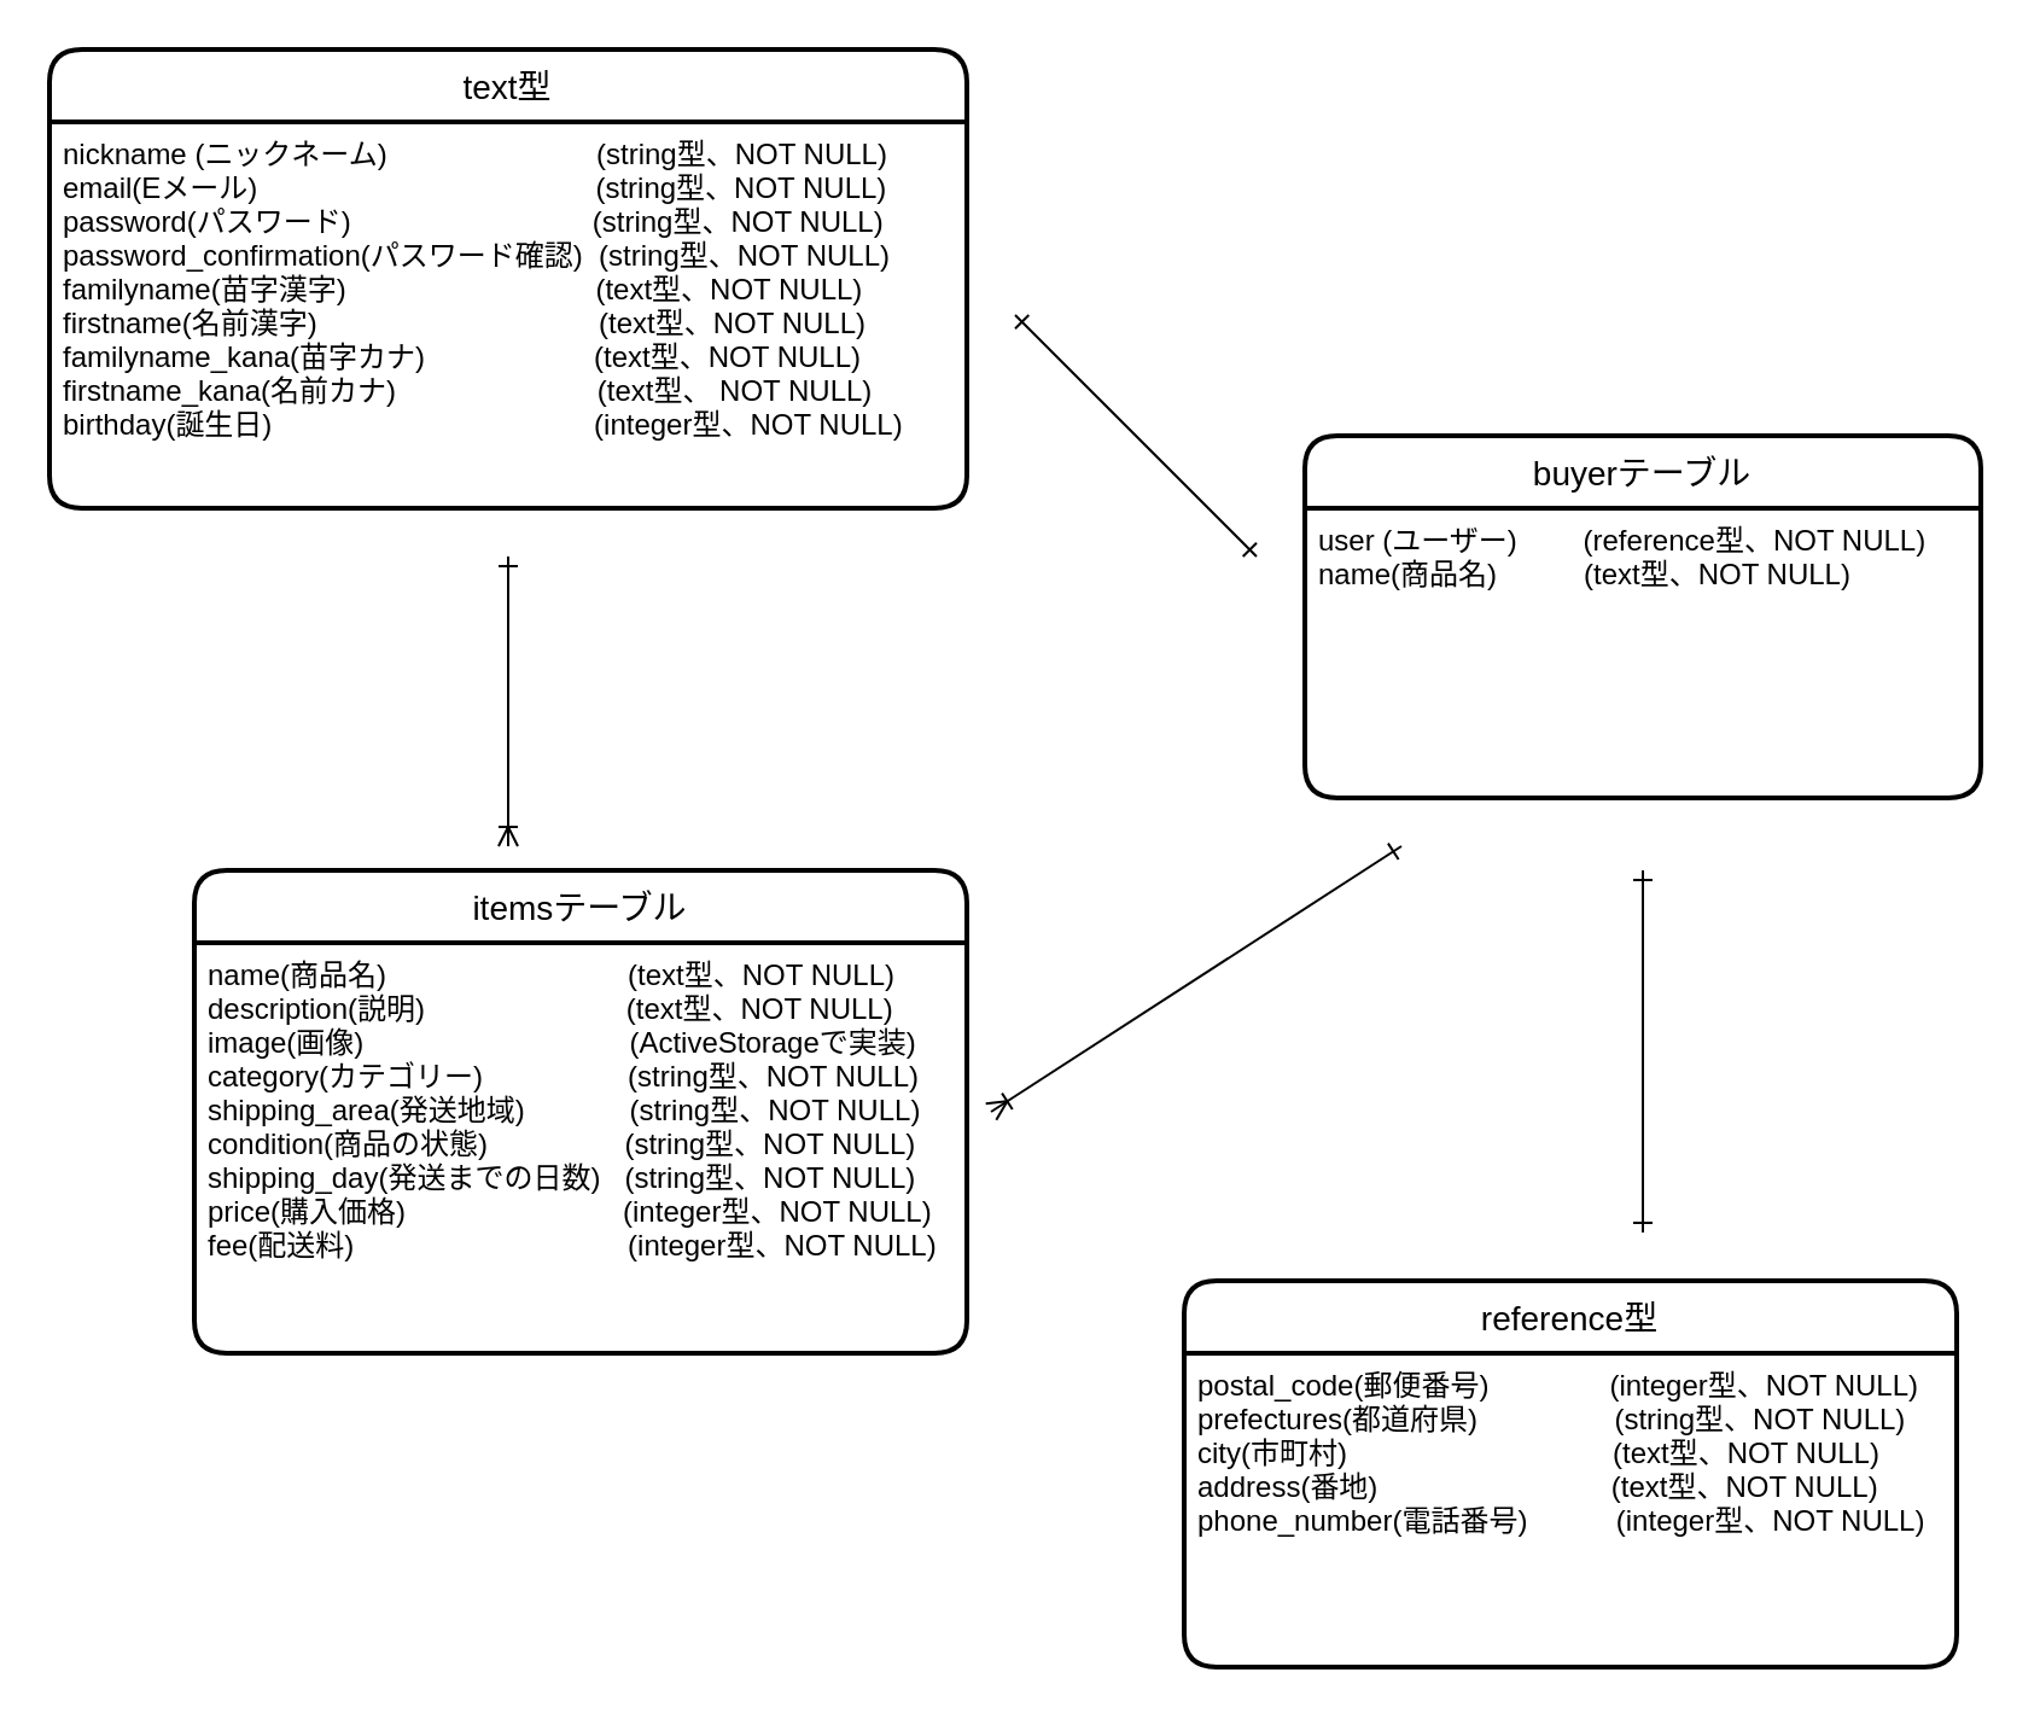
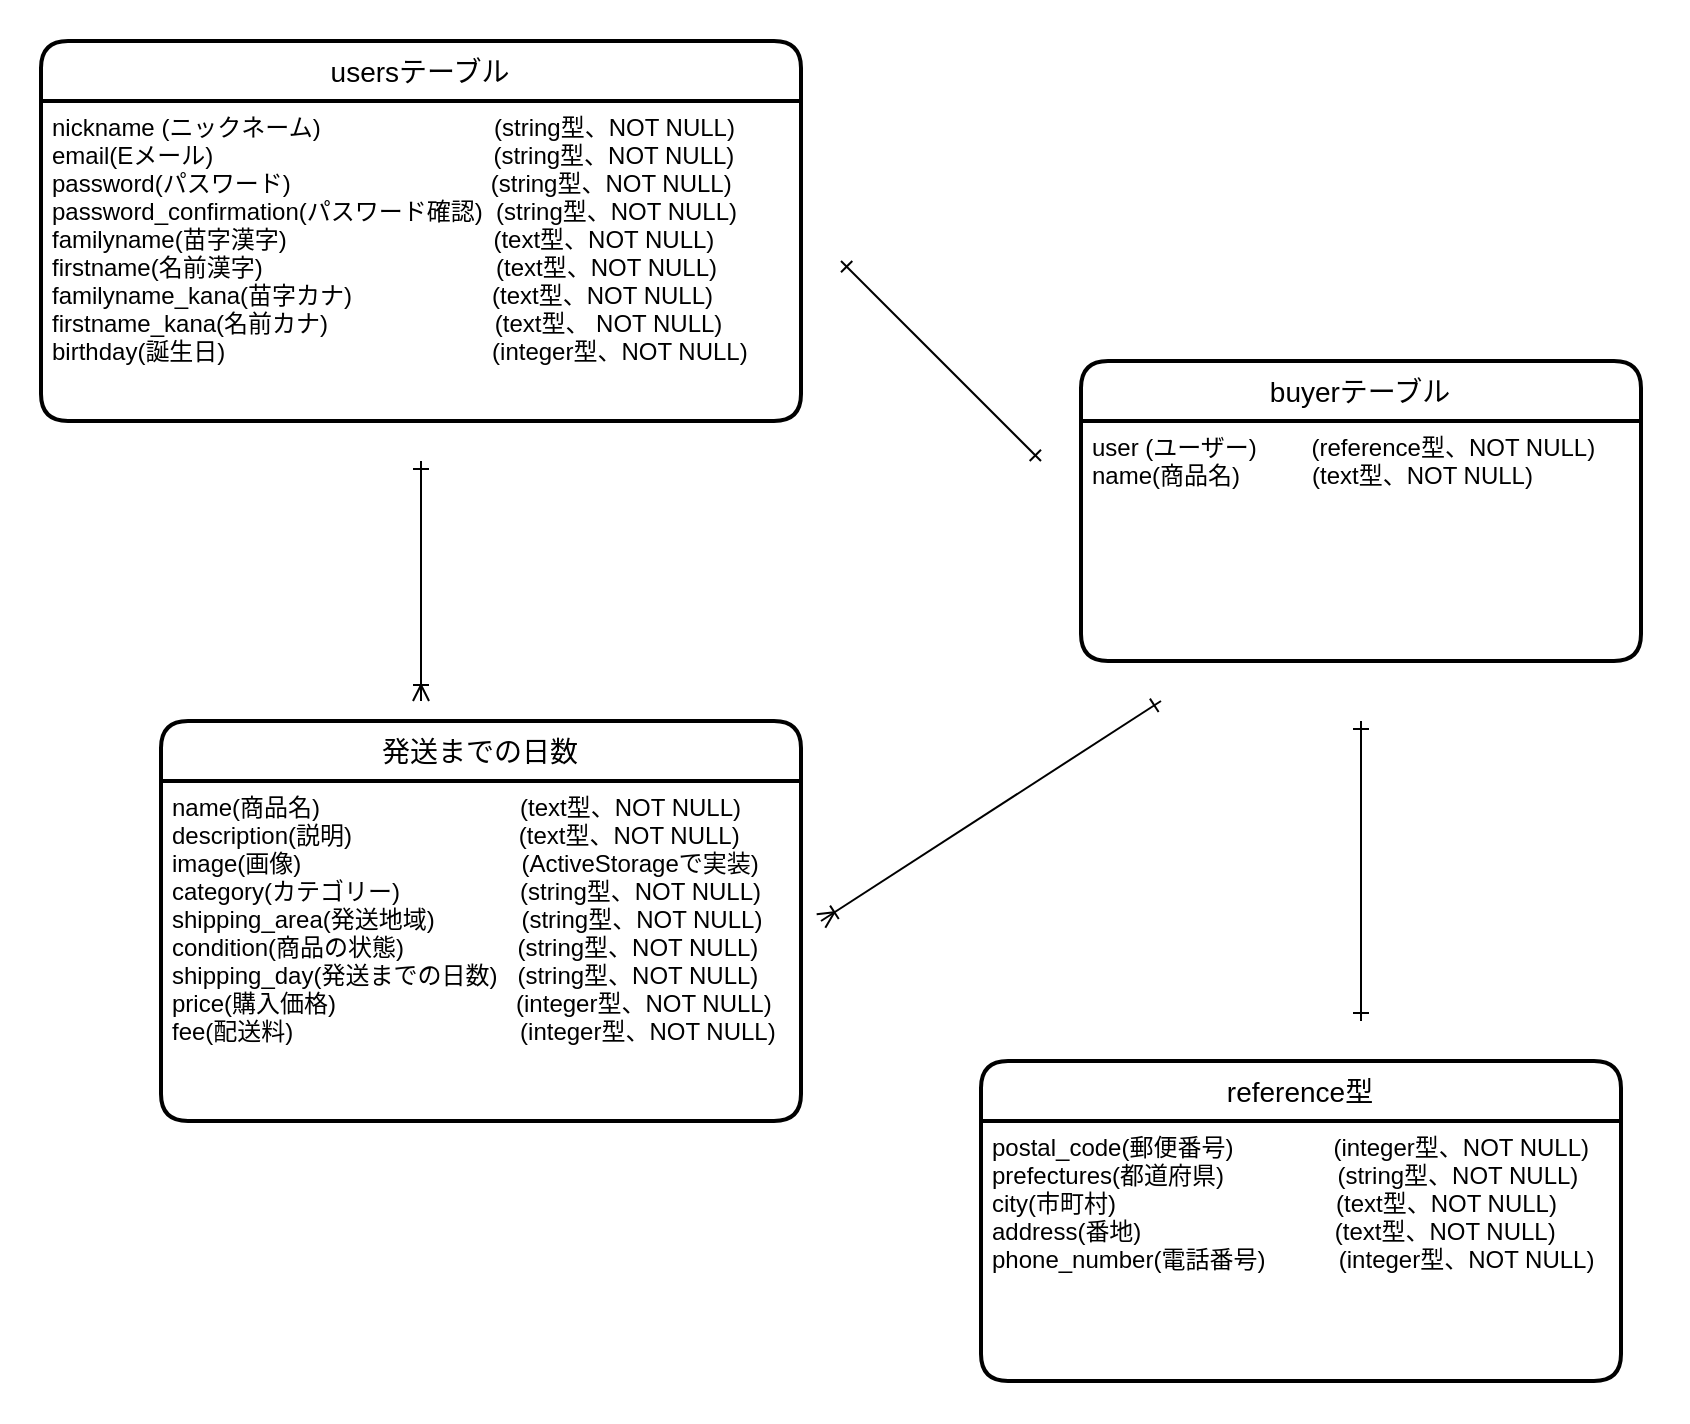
- <mxCell id="2" value="text型" style="swimlane;childLayout=stackLayout;horizontal=1;startSize=30;horizontalStack=0;rounded=1;fontSize=14;fontStyle=0;strokeWidth=2;resizeParent=0;resizeLast=1;shadow=0;dashed=0;align=center;" vertex="1" parent="1"><mxGeometry x="20" y="20" width="380" height="190" as="geometry" /></mxCell>
+ <mxCell id="2" value="usersテーブル" style="swimlane;childLayout=stackLayout;horizontal=1;startSize=30;horizontalStack=0;rounded=1;fontSize=14;fontStyle=0;strokeWidth=2;resizeParent=0;resizeLast=1;shadow=0;dashed=0;align=center;" vertex="1" parent="1"><mxGeometry x="20" y="20" width="380" height="190" as="geometry" /></mxCell>
- <mxCell id="4" value="itemsテーブル" style="swimlane;childLayout=stackLayout;horizontal=1;startSize=30;horizontalStack=0;rounded=1;fontSize=14;fontStyle=0;strokeWidth=2;resizeParent=0;resizeLast=1;shadow=0;dashed=0;align=center;" vertex="1" parent="1"><mxGeometry x="80" y="360" width="320" height="200" as="geometry" /></mxCell>
+ <mxCell id="4" value="発送までの日数" style="swimlane;childLayout=stackLayout;horizontal=1;startSize=30;horizontalStack=0;rounded=1;fontSize=14;fontStyle=0;strokeWidth=2;resizeParent=0;resizeLast=1;shadow=0;dashed=0;align=center;" vertex="1" parent="1"><mxGeometry x="80" y="360" width="320" height="200" as="geometry" /></mxCell>
